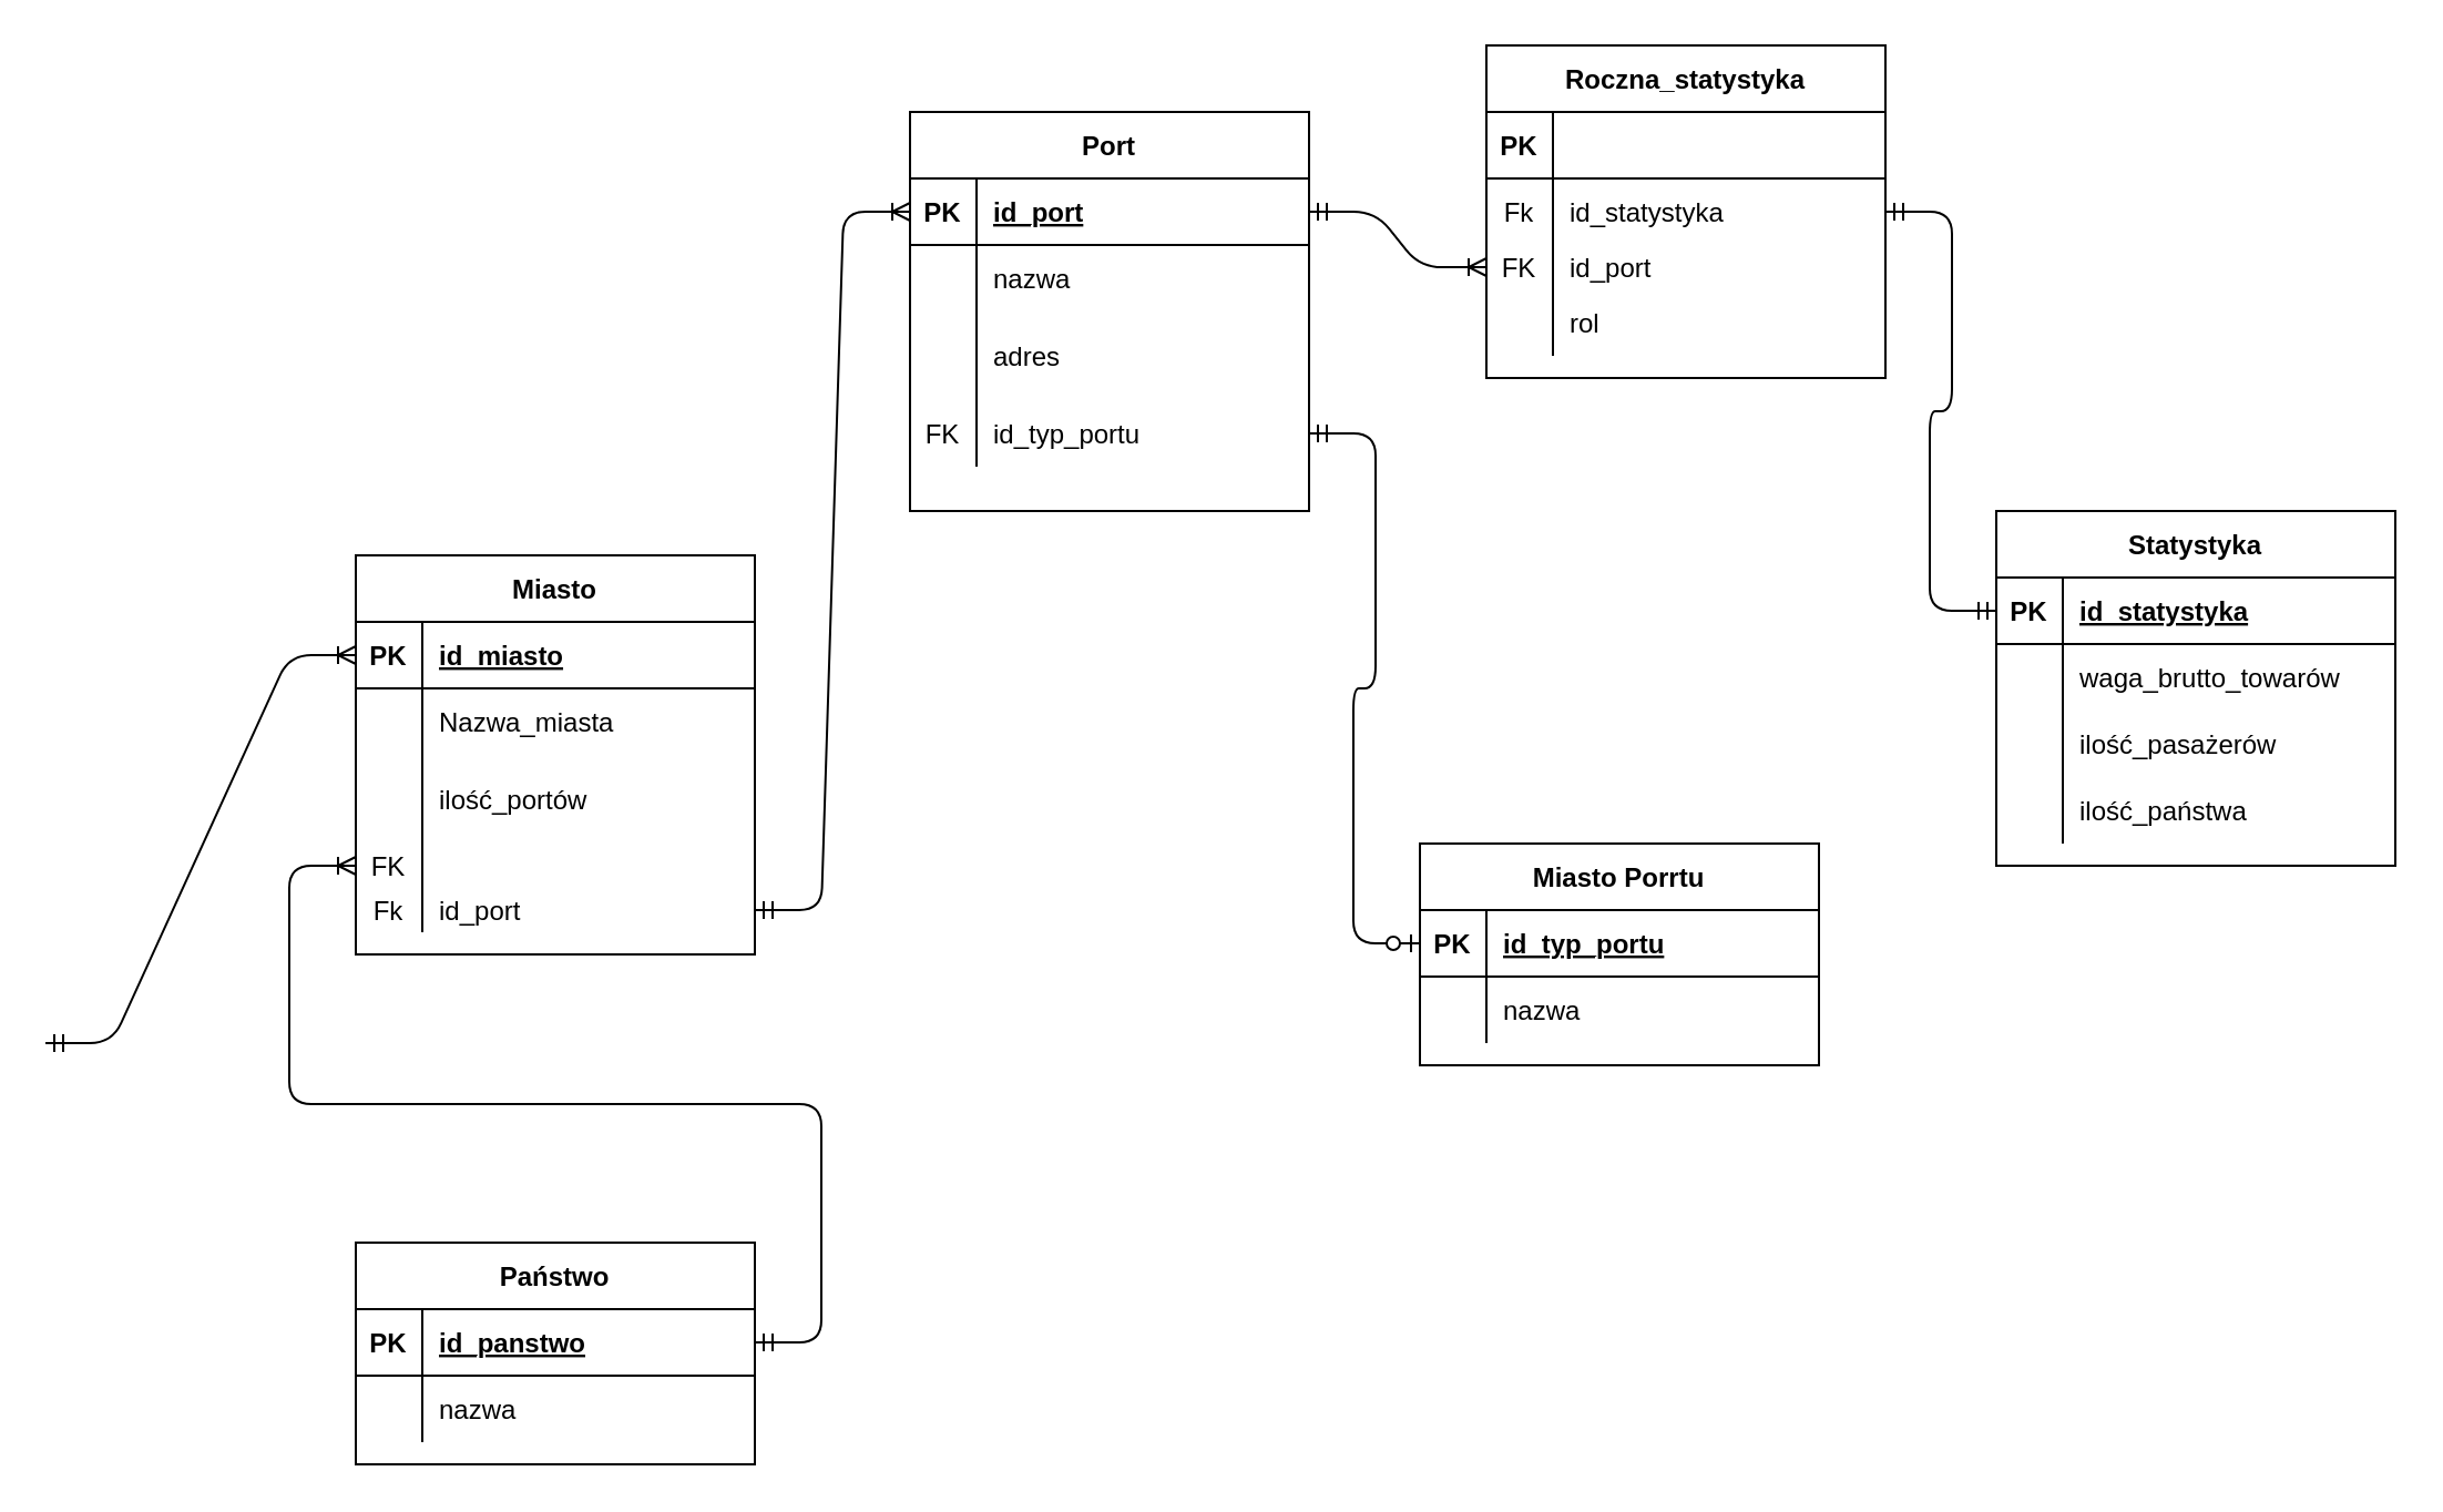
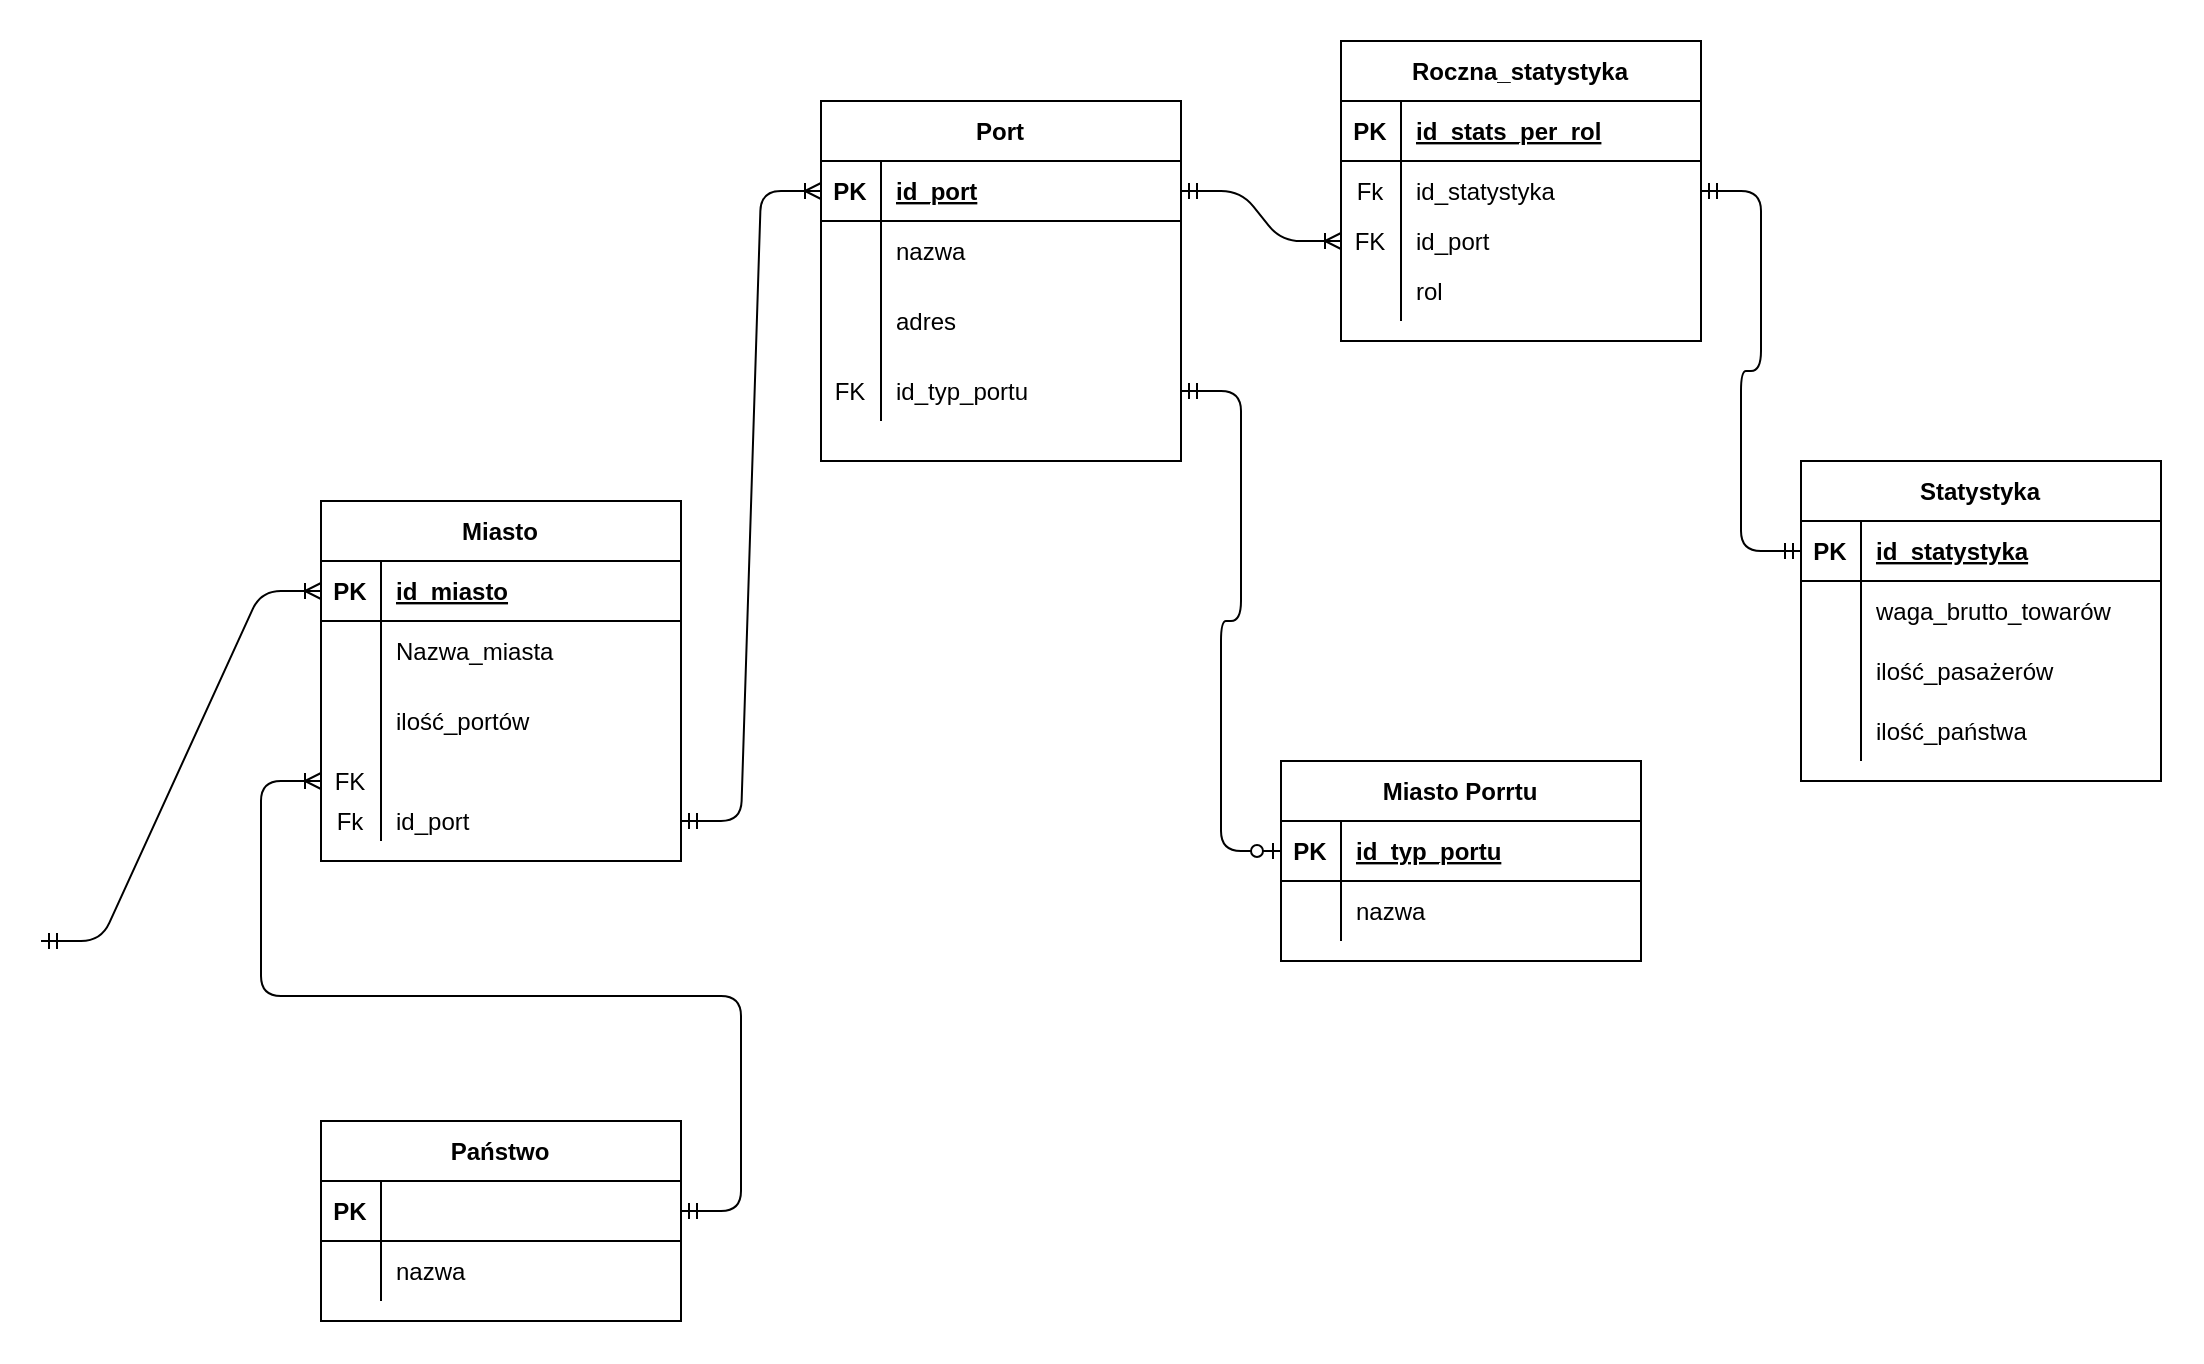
+ <mxCell id="41" value="id_stats_per_rol" style="shape=partialRectangle;connectable=0;fillColor=none;top=0;left=0;bottom=0;right=0;align=left;spacingLeft=6;fontStyle=5;overflow=hidden;" vertex="1" parent="39"><mxGeometry x="30" width="150" height="30" as="geometry" /></mxCell>
- <mxCell id="21" value="id_panstwo" style="shape=partialRectangle;connectable=0;fillColor=none;top=0;left=0;bottom=0;right=0;align=left;spacingLeft=6;fontStyle=5;overflow=hidden;" vertex="1" parent="19"><mxGeometry x="30" width="150" height="30" as="geometry" /></mxCell>
